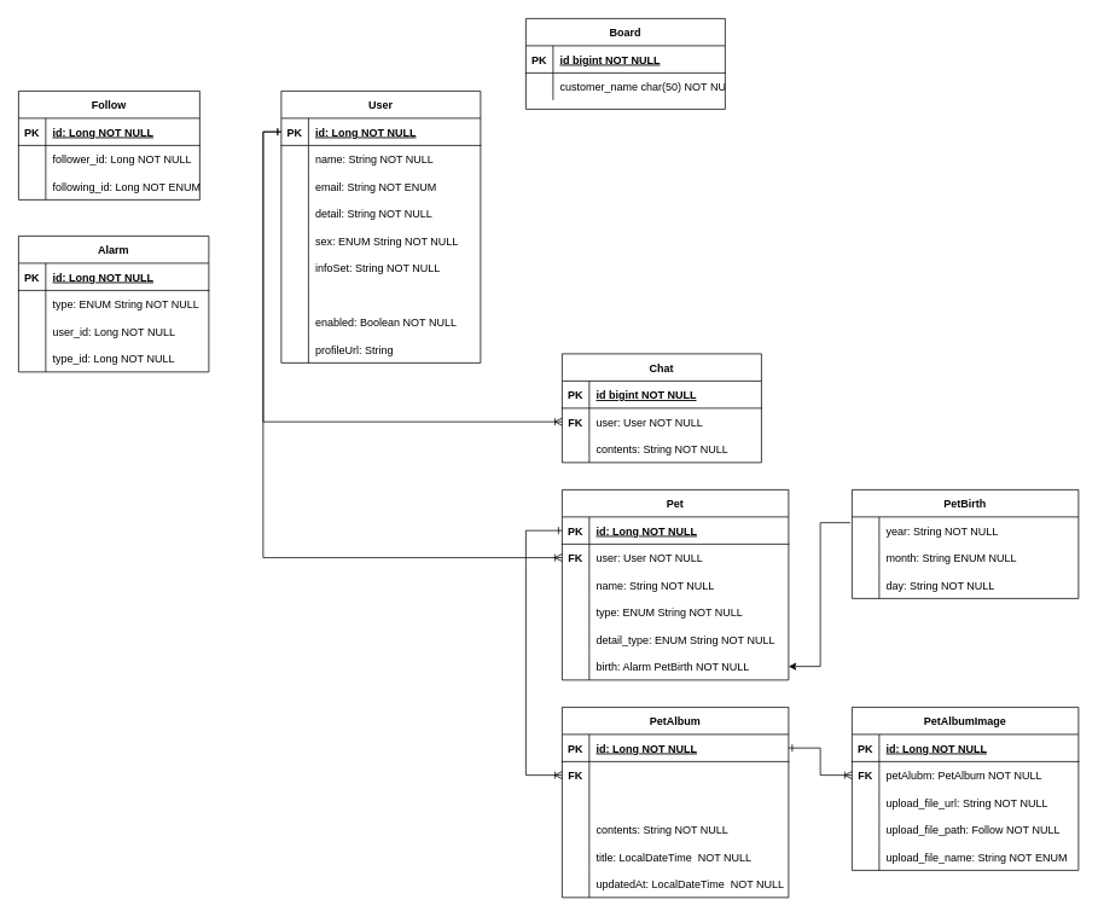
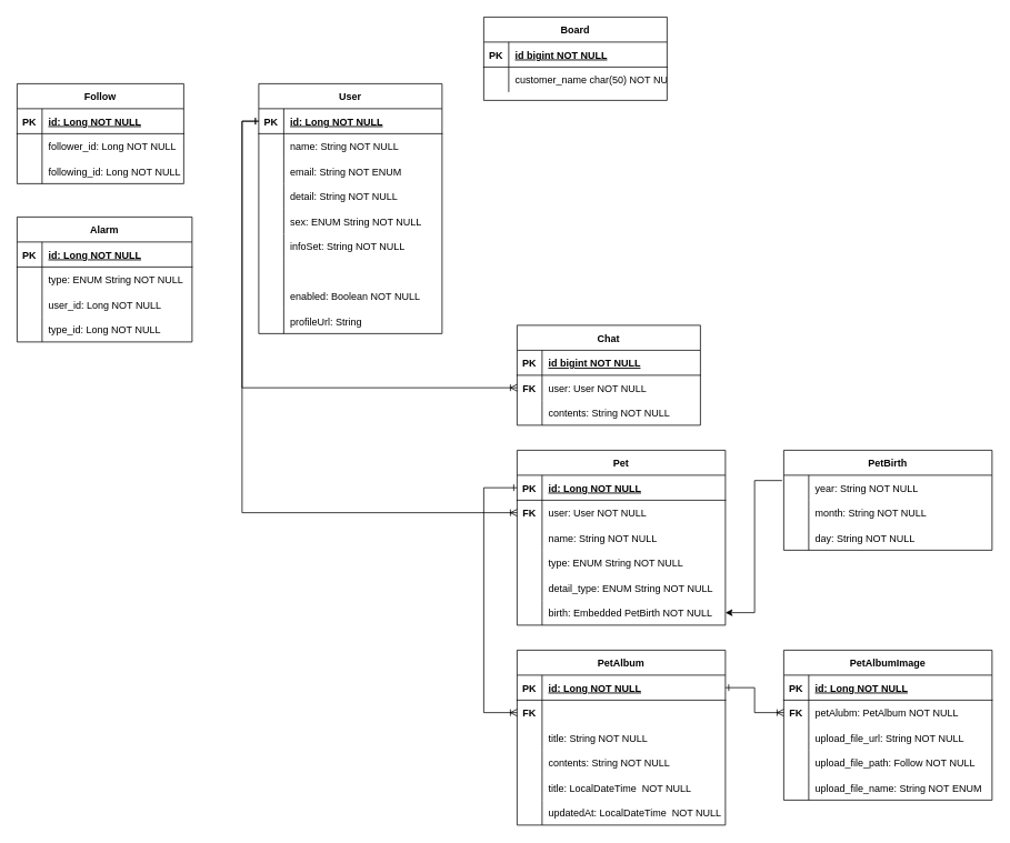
- <mxCell id="74" value="following_id: Long NOT ENUM" style="shape=partialRectangle;overflow=hidden;connectable=0;fillColor=none;top=0;left=0;bottom=0;right=0;align=left;spacingLeft=6;" parent="72" vertex="1"><mxGeometry x="30" width="170" height="30" as="geometry"><mxRectangle width="170" height="30" as="alternateBounds" /></mxGeometry></mxCell>
+ <mxCell id="74" value="following_id: Long NOT NULL" style="shape=partialRectangle;overflow=hidden;connectable=0;fillColor=none;top=0;left=0;bottom=0;right=0;align=left;spacingLeft=6;" parent="72" vertex="1"><mxGeometry x="30" width="170" height="30" as="geometry"><mxRectangle width="170" height="30" as="alternateBounds" /></mxGeometry></mxCell>
- <mxCell id="113" value="month: String ENUM NULL" style="shape=partialRectangle;overflow=hidden;connectable=0;fillColor=none;top=0;left=0;bottom=0;right=0;align=left;spacingLeft=6;" vertex="1" parent="111"><mxGeometry x="30" width="220" height="30" as="geometry"><mxRectangle width="220" height="30" as="alternateBounds" /></mxGeometry></mxCell>
+ <mxCell id="113" value="month: String NOT NULL" style="shape=partialRectangle;overflow=hidden;connectable=0;fillColor=none;top=0;left=0;bottom=0;right=0;align=left;spacingLeft=6;" vertex="1" parent="111"><mxGeometry x="30" width="220" height="30" as="geometry"><mxRectangle width="220" height="30" as="alternateBounds" /></mxGeometry></mxCell>
- <mxCell id="57" value="birth: Alarm PetBirth NOT NULL" style="shape=partialRectangle;overflow=hidden;connectable=0;fillColor=none;top=0;left=0;bottom=0;right=0;align=left;spacingLeft=6;" vertex="1" parent="55"><mxGeometry x="30" width="220" height="30" as="geometry"><mxRectangle width="220" height="30" as="alternateBounds" /></mxGeometry></mxCell>
+ <mxCell id="57" value="birth: Embedded PetBirth NOT NULL" style="shape=partialRectangle;overflow=hidden;connectable=0;fillColor=none;top=0;left=0;bottom=0;right=0;align=left;spacingLeft=6;" vertex="1" parent="55"><mxGeometry x="30" width="220" height="30" as="geometry"><mxRectangle width="220" height="30" as="alternateBounds" /></mxGeometry></mxCell>
+ <mxCell id="96" value="title: String NOT NULL" style="shape=partialRectangle;overflow=hidden;connectable=0;fillColor=none;top=0;left=0;bottom=0;right=0;align=left;spacingLeft=6;" vertex="1" parent="94"><mxGeometry x="30" width="220" height="30" as="geometry"><mxRectangle width="220" height="30" as="alternateBounds" /></mxGeometry></mxCell>
